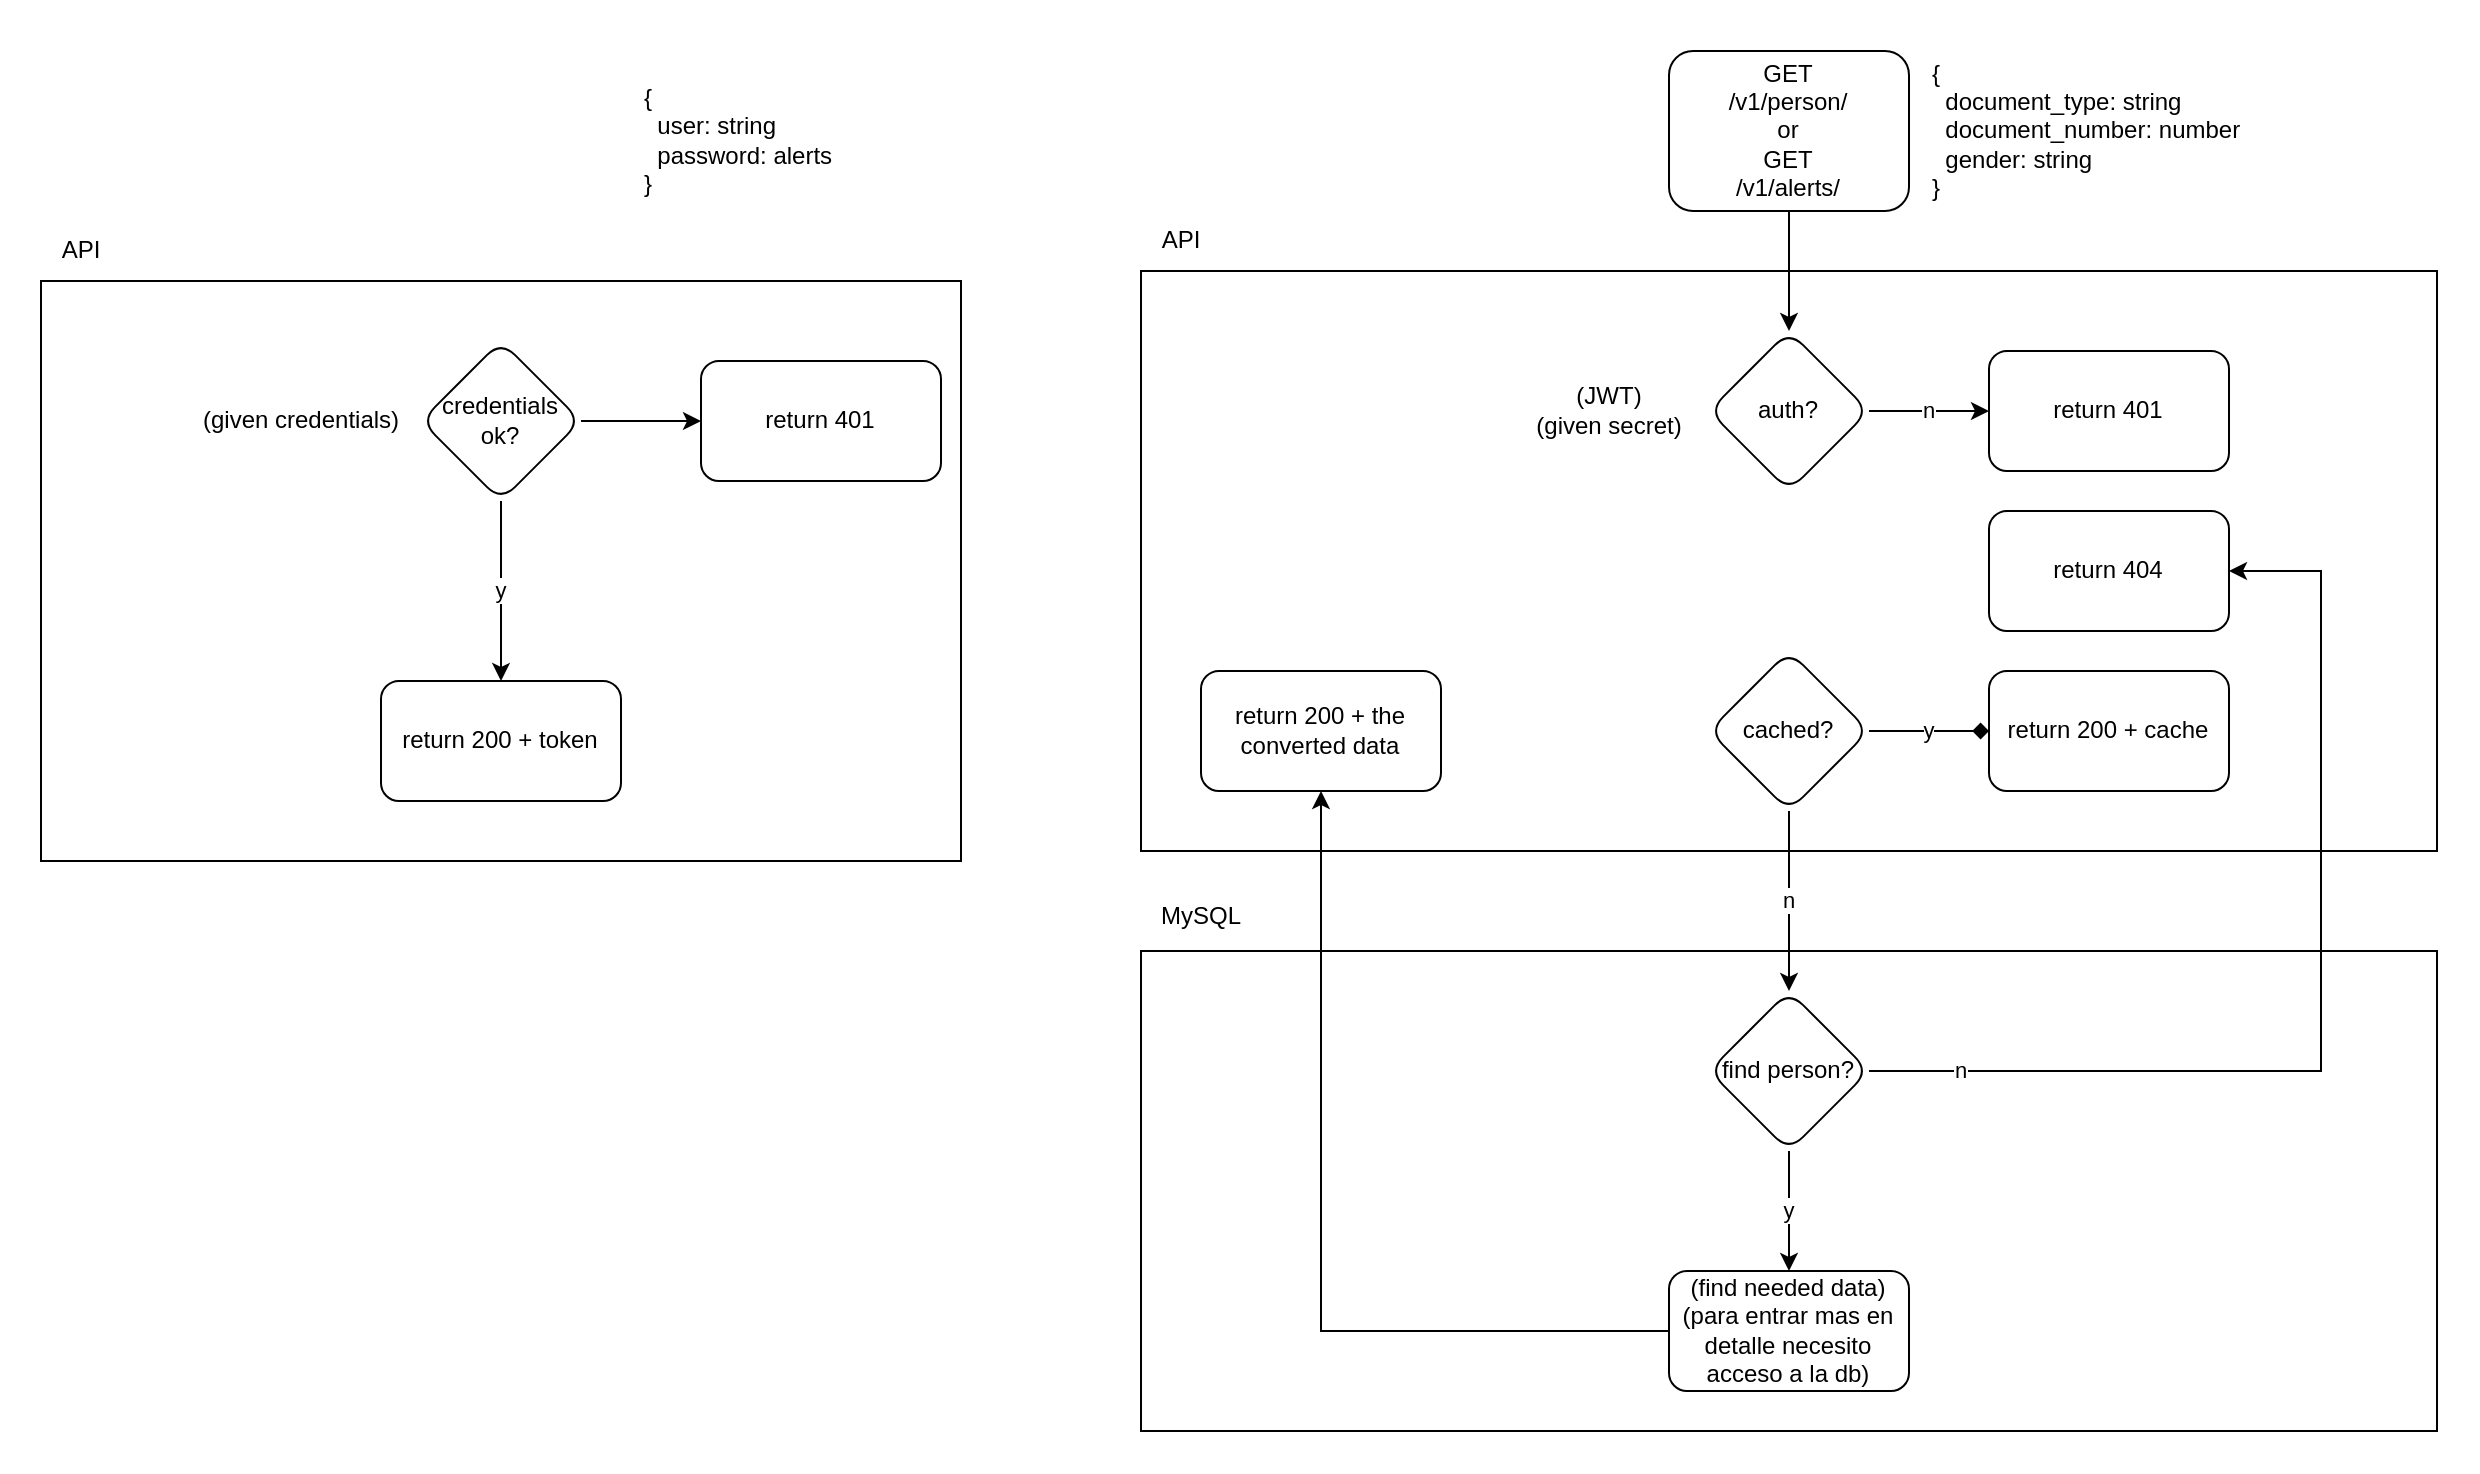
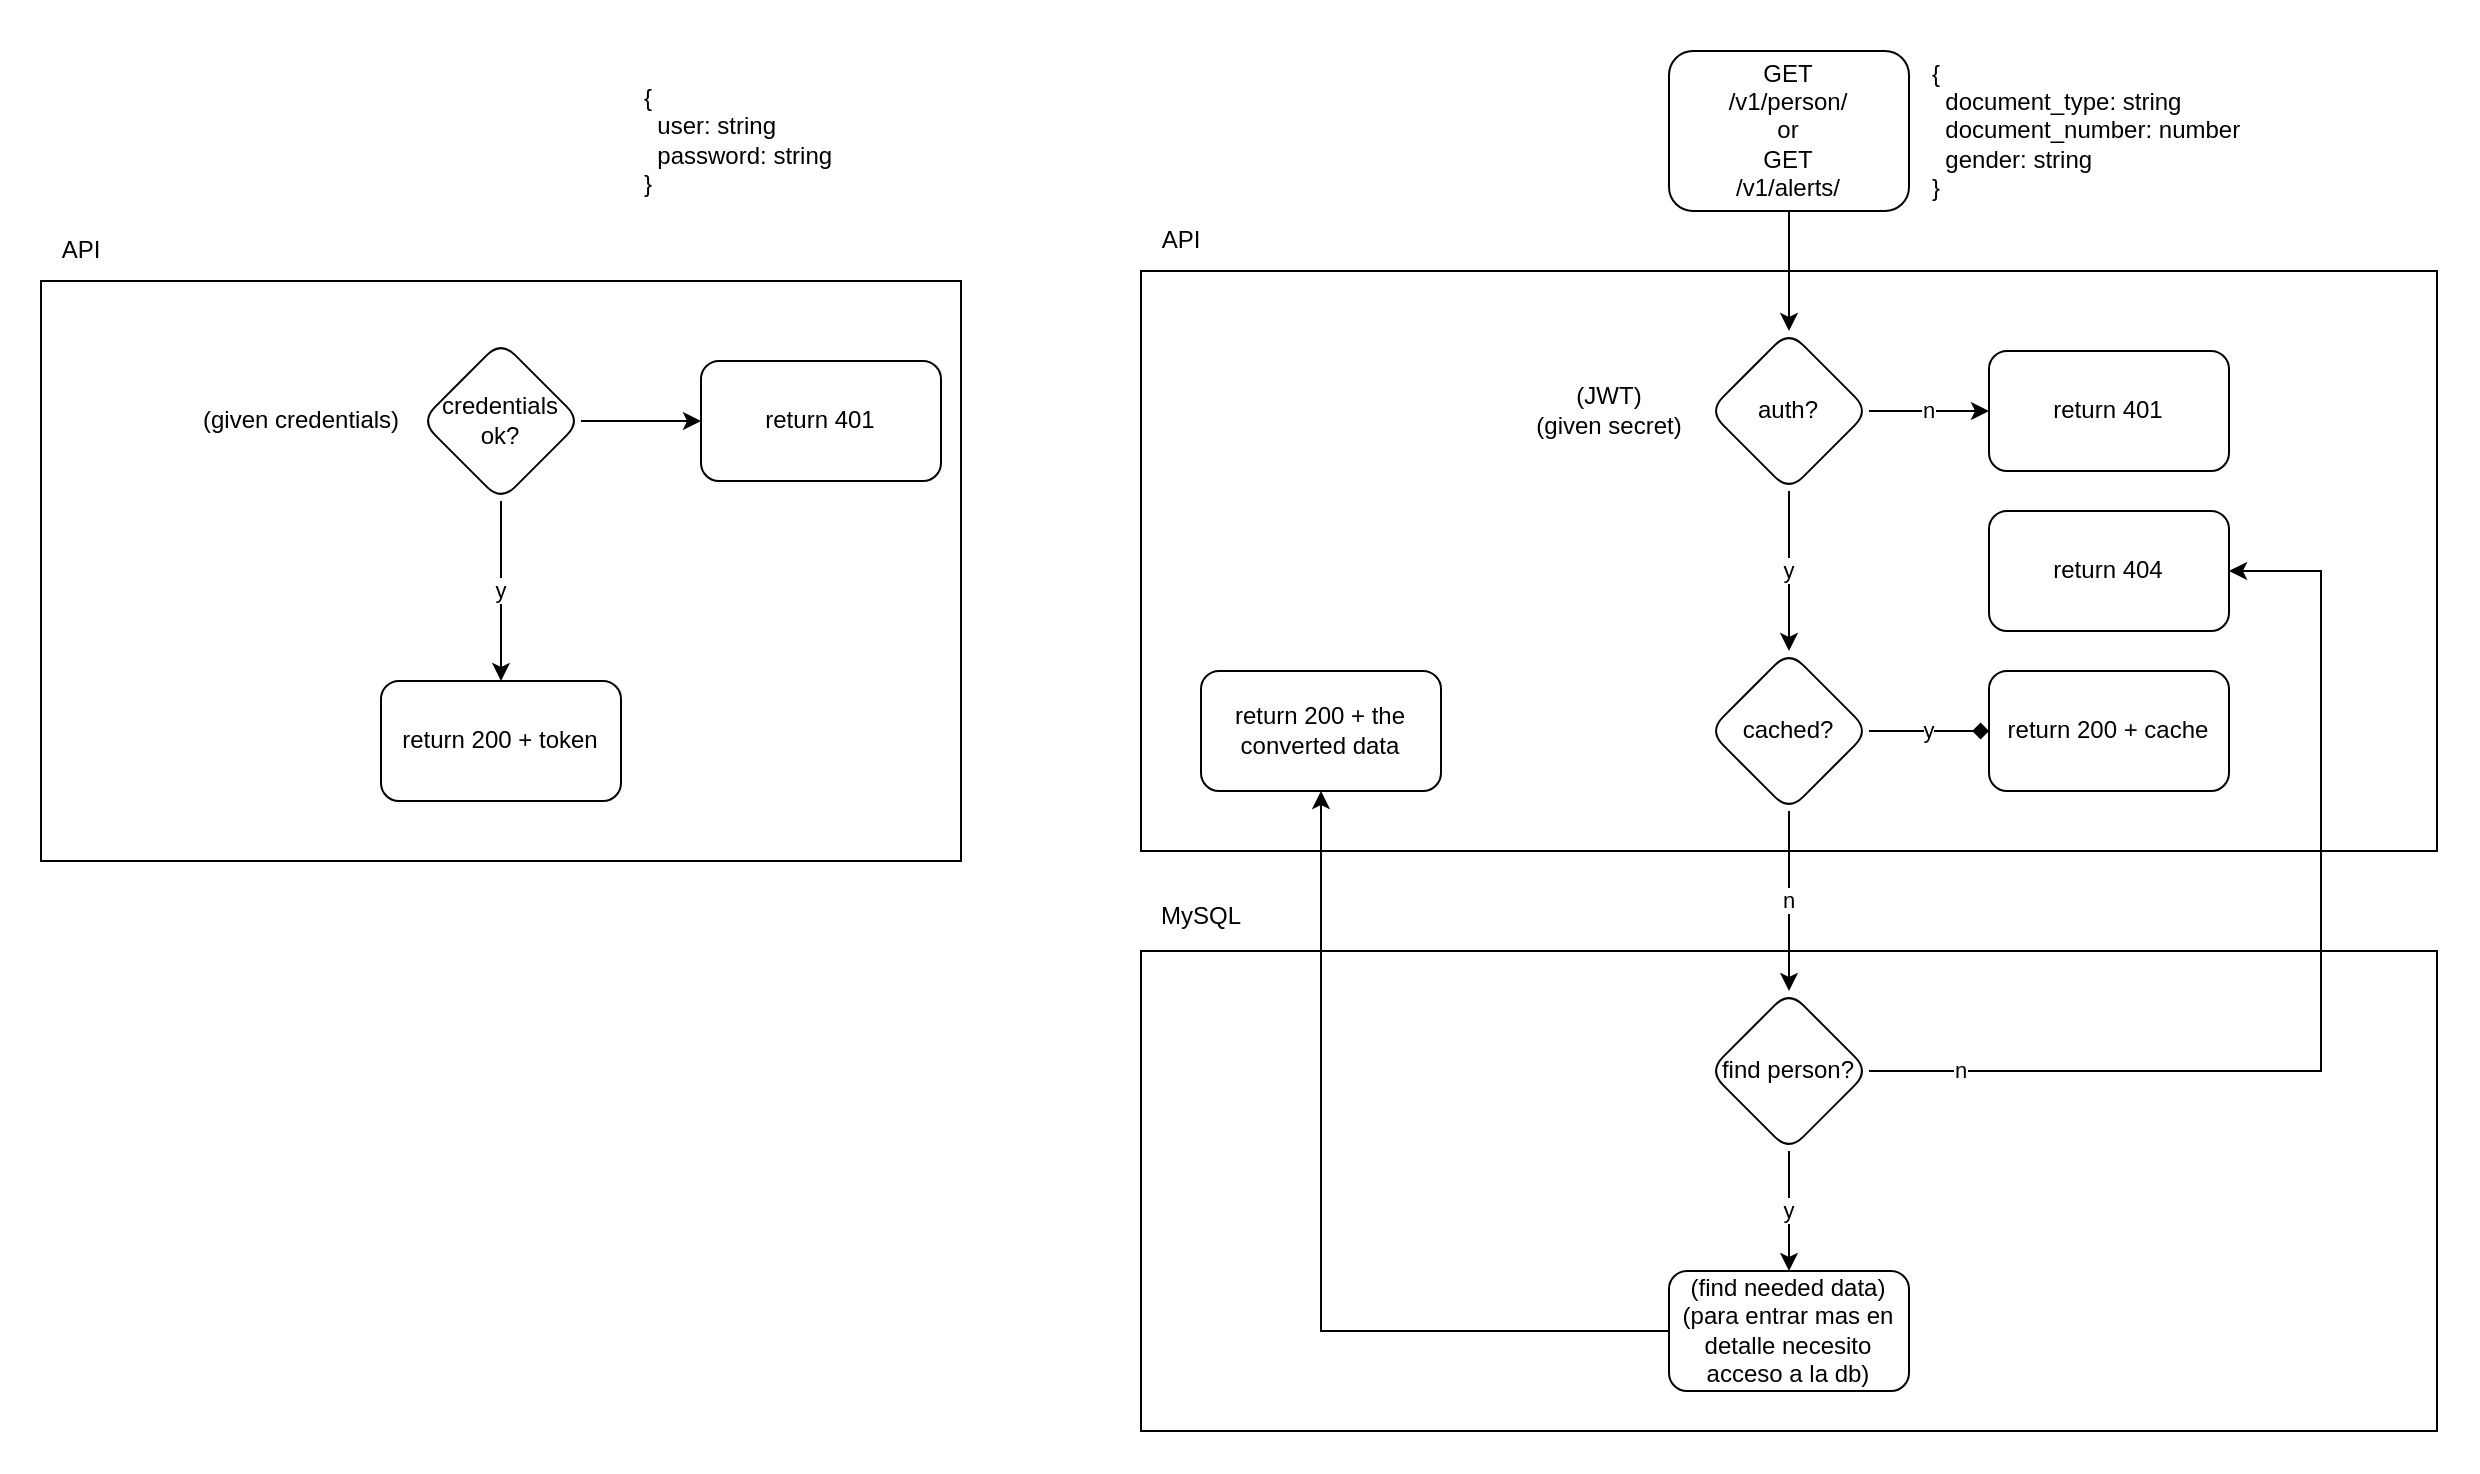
- <mxCell id="25" value="{&lt;br style=&quot;&quot;&gt;&amp;nbsp; user: string&lt;br&gt;&amp;nbsp; password: alerts&lt;br style=&quot;&quot;&gt;&lt;div style=&quot;&quot;&gt;&lt;span style=&quot;background-color: initial;&quot;&gt;}&lt;/span&gt;&lt;/div&gt;" style="text;html=1;align=left;verticalAlign=middle;resizable=0;points=[];autosize=1;strokeColor=none;fillColor=none;" parent="1" vertex="1"><mxGeometry x="320" y="35" width="120" height="70" as="geometry" /></mxCell>
+ <mxCell id="25" value="{&lt;br style=&quot;&quot;&gt;&amp;nbsp; user: string&lt;br&gt;&amp;nbsp; password: string&lt;br style=&quot;&quot;&gt;&lt;div style=&quot;&quot;&gt;&lt;span style=&quot;background-color: initial;&quot;&gt;}&lt;/span&gt;&lt;/div&gt;" style="text;html=1;align=left;verticalAlign=middle;resizable=0;points=[];autosize=1;strokeColor=none;fillColor=none;" parent="1" vertex="1"><mxGeometry x="320" y="35" width="120" height="70" as="geometry" /></mxCell>
+ <mxCell id="11" value="y" style="edgeStyle=orthogonalEdgeStyle;rounded=0;orthogonalLoop=1;jettySize=auto;html=1;" parent="1" source="12" target="16" edge="1"><mxGeometry relative="1" as="geometry" /></mxCell>
